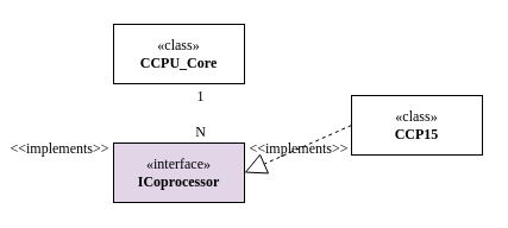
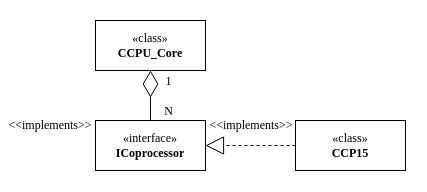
- <mxCell id="4" value="«class»&lt;br&gt;&lt;b&gt;CCP15&lt;/b&gt;" style="html=1;whiteSpace=wrap;fontFamily=Computer Modern;" vertex="1" parent="1"><mxGeometry x="295" y="80" width="110" height="50" as="geometry" /></mxCell>
+ <mxCell id="4" value="«class»&lt;br&gt;&lt;b&gt;CCP15&lt;/b&gt;" style="html=1;whiteSpace=wrap;fontFamily=Computer Modern;" vertex="1" parent="1"><mxGeometry x="295" y="120" width="110" height="50" as="geometry" /></mxCell>
+ <mxCell id="6" value="" style="endArrow=diamondThin;endFill=0;endSize=24;html=1;rounded=0;entryX=0.5;entryY=1;entryDx=0;entryDy=0;fontFamily=Computer Modern;" edge="1" parent="1" source="3" target="2"><mxGeometry width="160" relative="1" as="geometry"><mxPoint x="-35" y="180" as="sourcePoint" /><mxPoint x="125" y="180" as="targetPoint" /></mxGeometry></mxCell>
- <mxCell id="3" value="«interface»&lt;br&gt;&lt;b&gt;ICoprocessor&lt;/b&gt;" style="html=1;whiteSpace=wrap;fontFamily=Computer Modern;fillColor=#e1d5e7;" vertex="1" parent="1"><mxGeometry x="95" y="120" width="110" height="50" as="geometry" /></mxCell>
+ <mxCell id="3" value="«interface»&lt;br&gt;&lt;b&gt;ICoprocessor&lt;/b&gt;" style="html=1;whiteSpace=wrap;fontFamily=Computer Modern;" vertex="1" parent="1"><mxGeometry x="95" y="120" width="110" height="50" as="geometry" /></mxCell>
